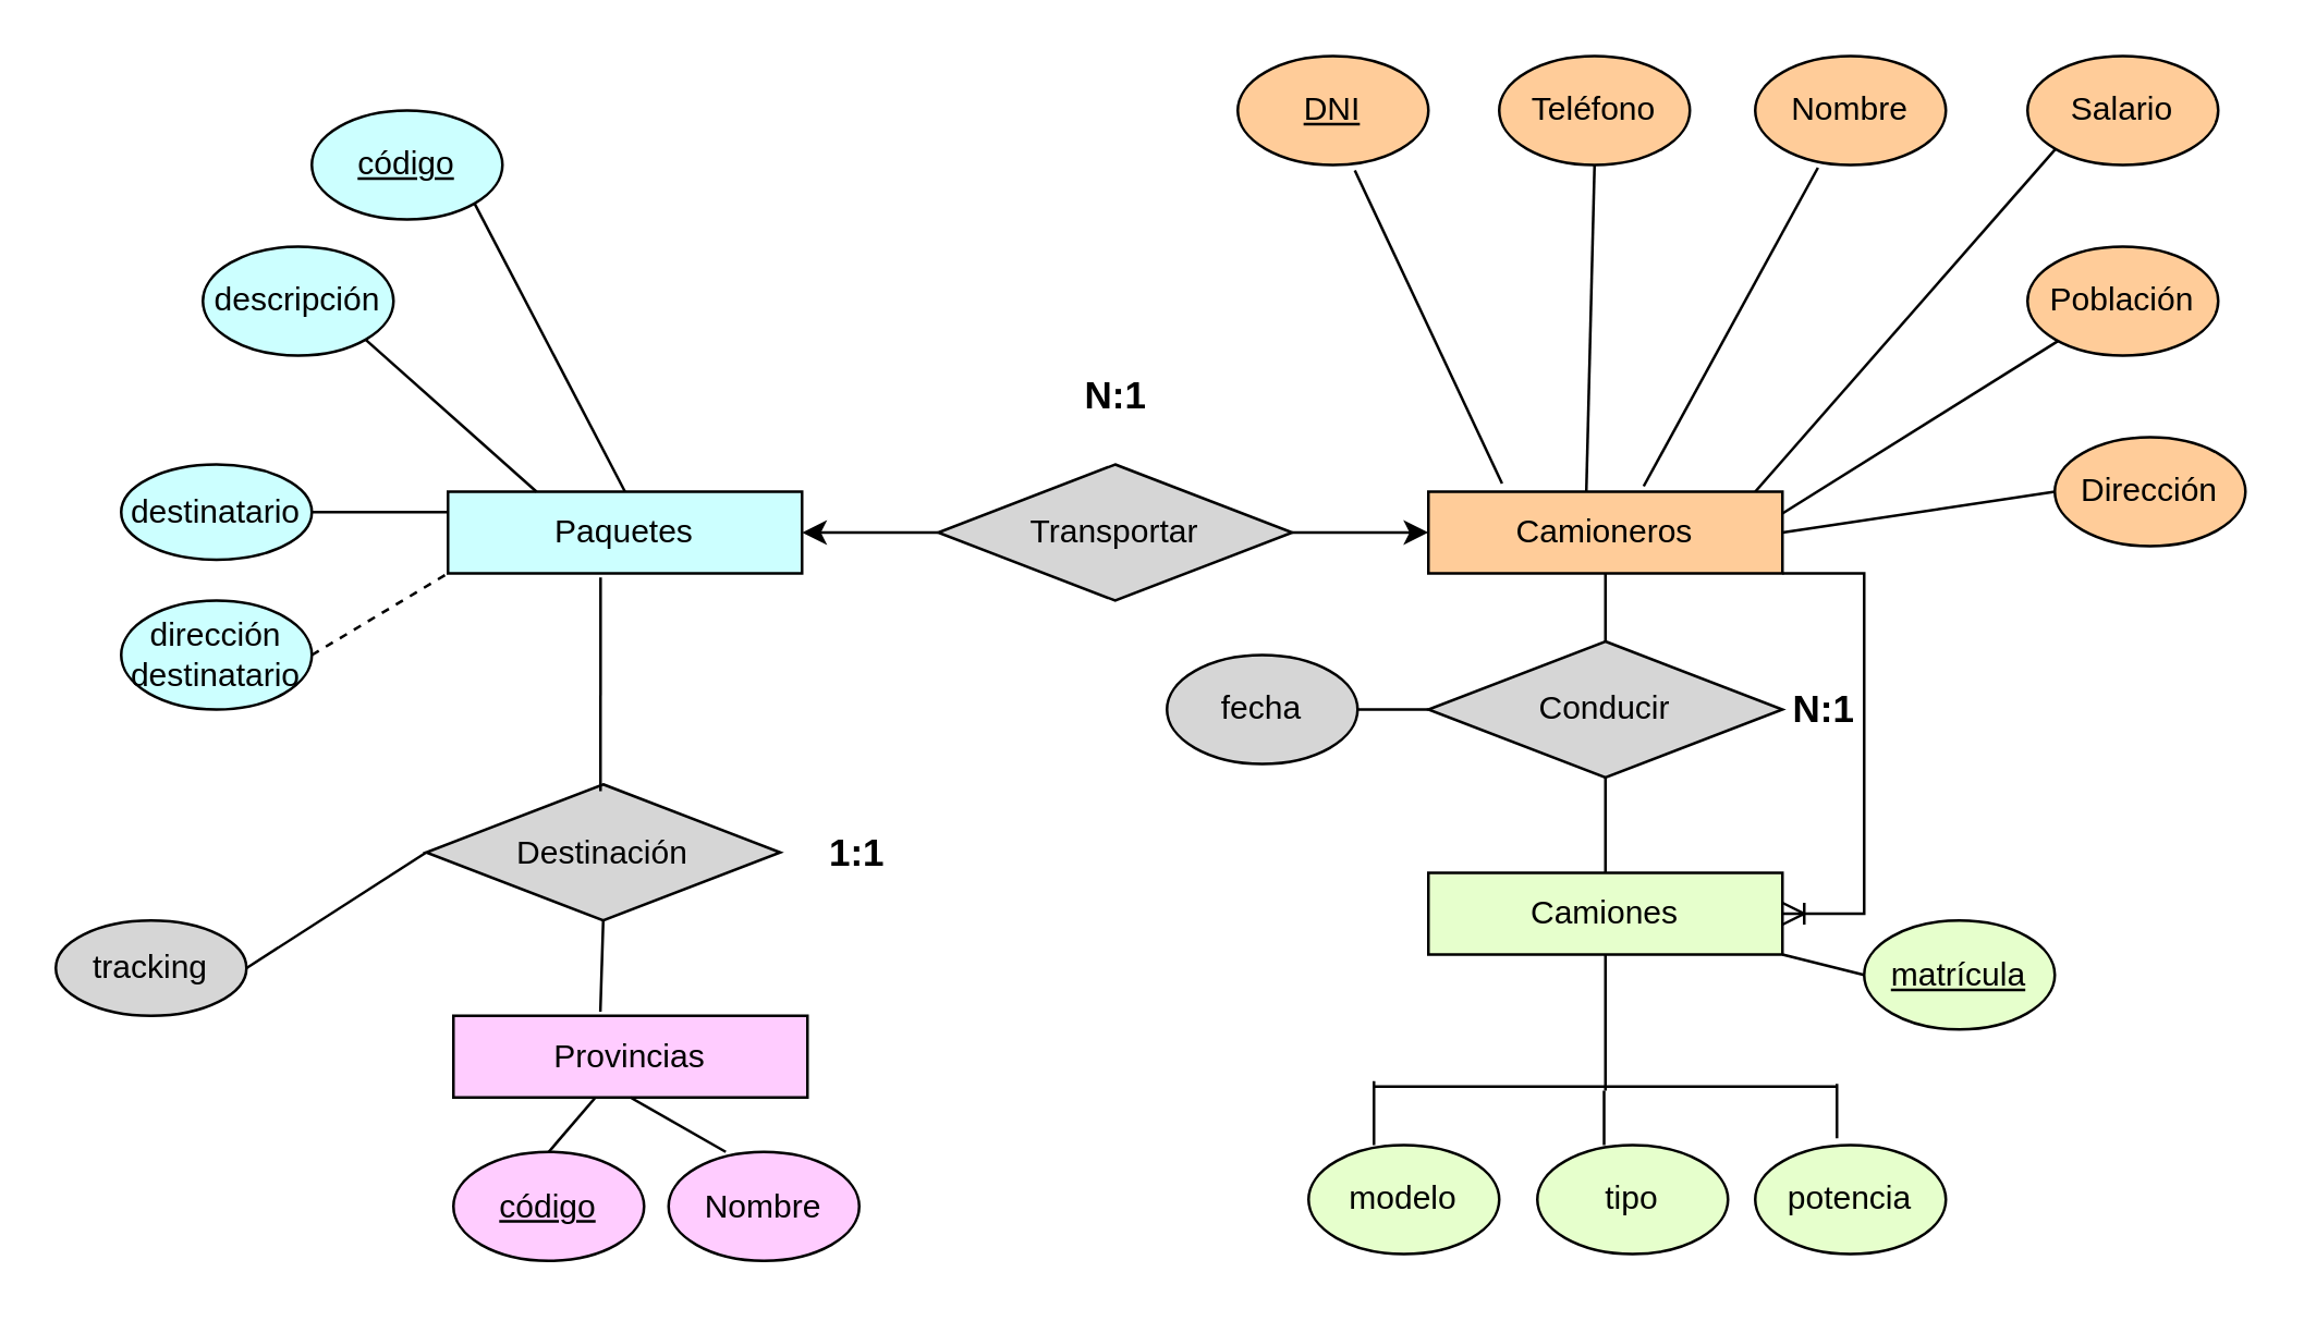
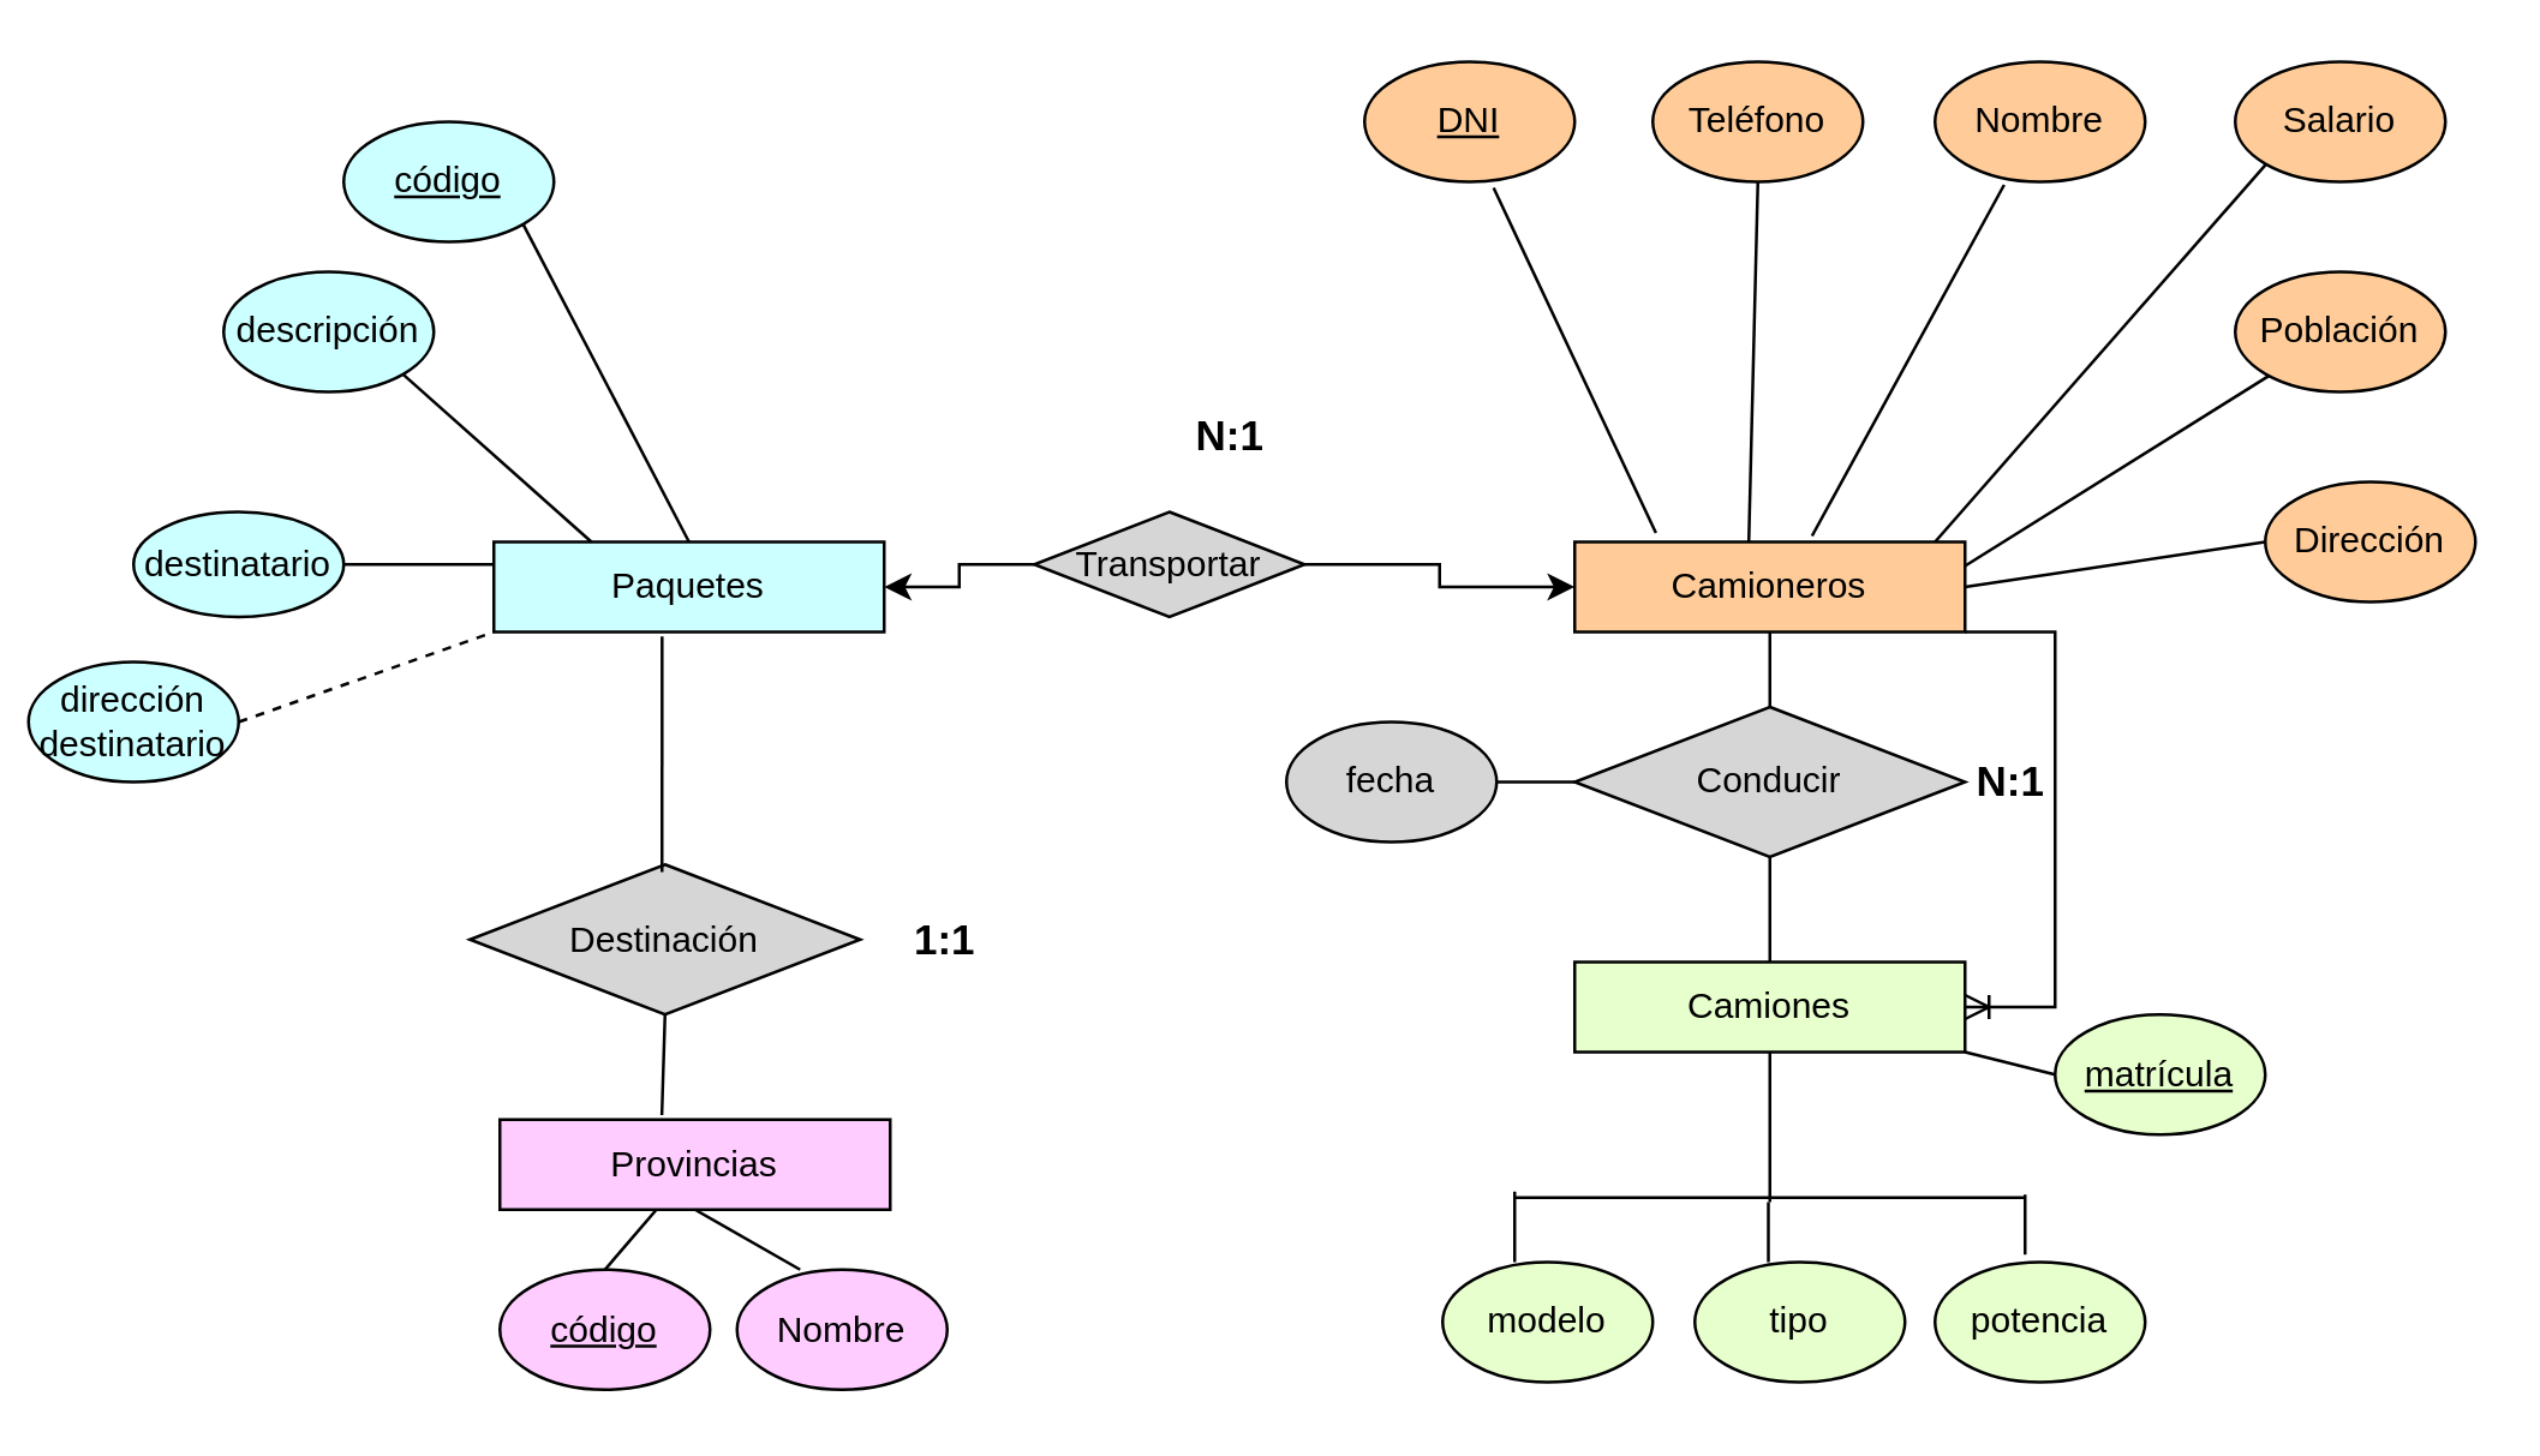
- <mxCell id="6" value="Transportar" style="rhombus;whiteSpace=wrap;html=1;fillColor=#D6D6D6;" vertex="1" parent="1"><mxGeometry x="344" y="170" width="130" height="50" as="geometry" /></mxCell>
+ <mxCell id="6" value="Transportar" style="rhombus;whiteSpace=wrap;html=1;fillColor=#D6D6D6;" vertex="1" parent="1"><mxGeometry x="344" y="170" width="90" height="35" as="geometry" /></mxCell>
- <mxCell id="22" value="dirección destinatario" style="ellipse;whiteSpace=wrap;html=1;fillColor=#CCFFFF;" vertex="1" parent="1"><mxGeometry x="44" y="220" width="70" height="40" as="geometry" /></mxCell>
+ <mxCell id="22" value="dirección destinatario" style="ellipse;whiteSpace=wrap;html=1;fillColor=#CCFFFF;" vertex="1" parent="1"><mxGeometry x="9" y="220" width="70" height="40" as="geometry" /></mxCell>
- <mxCell id="47" value="" style="endArrow=none;html=1;rounded=0;exitX=1;exitY=0.5;exitDx=0;exitDy=0;entryX=0;entryY=0.5;entryDx=0;entryDy=0;" edge="1" parent="1" source="46" target="36"><mxGeometry width="50" height="50" relative="1" as="geometry"><mxPoint x="380" y="360" as="sourcePoint" /><mxPoint x="430" y="310" as="targetPoint" /></mxGeometry></mxCell>
- <mxCell id="46" value="tracking" style="ellipse;whiteSpace=wrap;html=1;fillColor=#D6D6D6;" vertex="1" parent="1"><mxGeometry x="20" y="337.5" width="70" height="35" as="geometry" /></mxCell>
